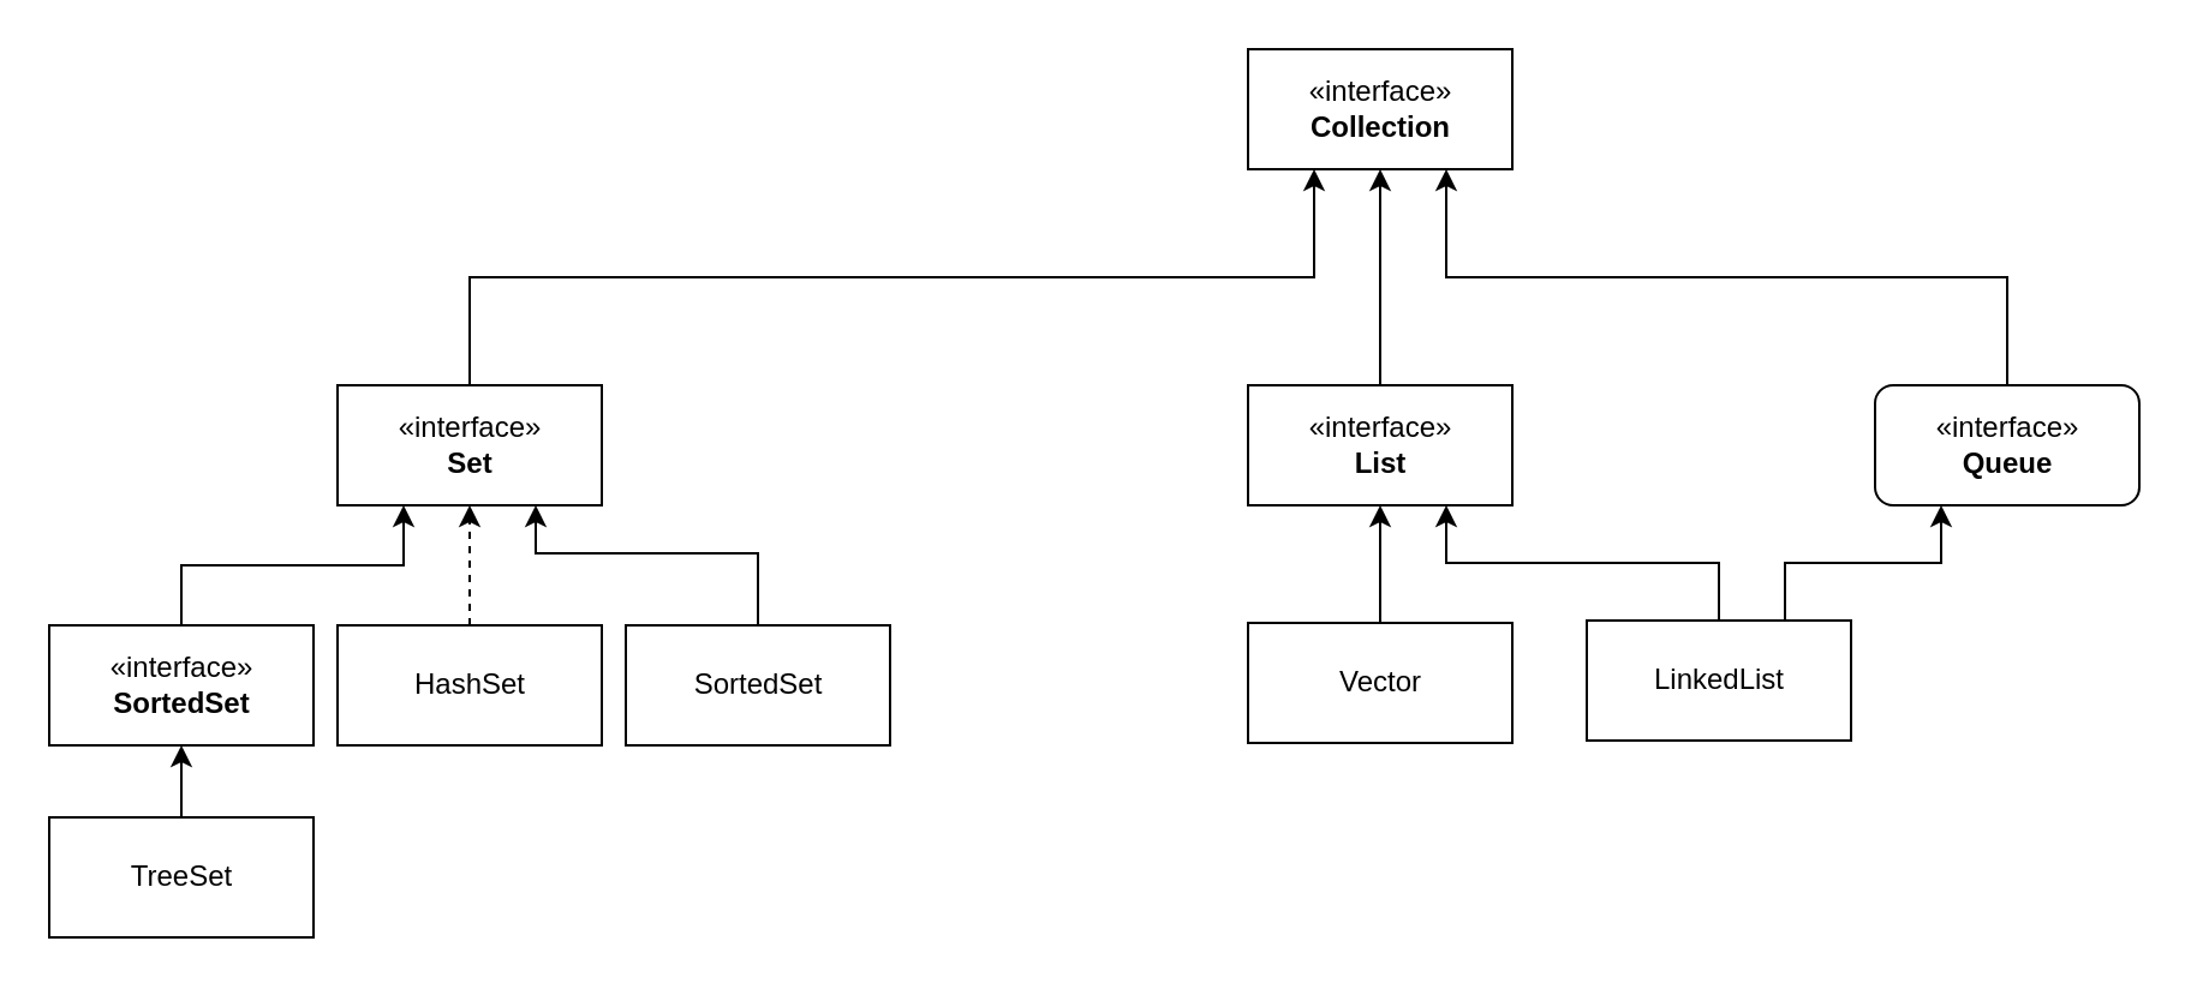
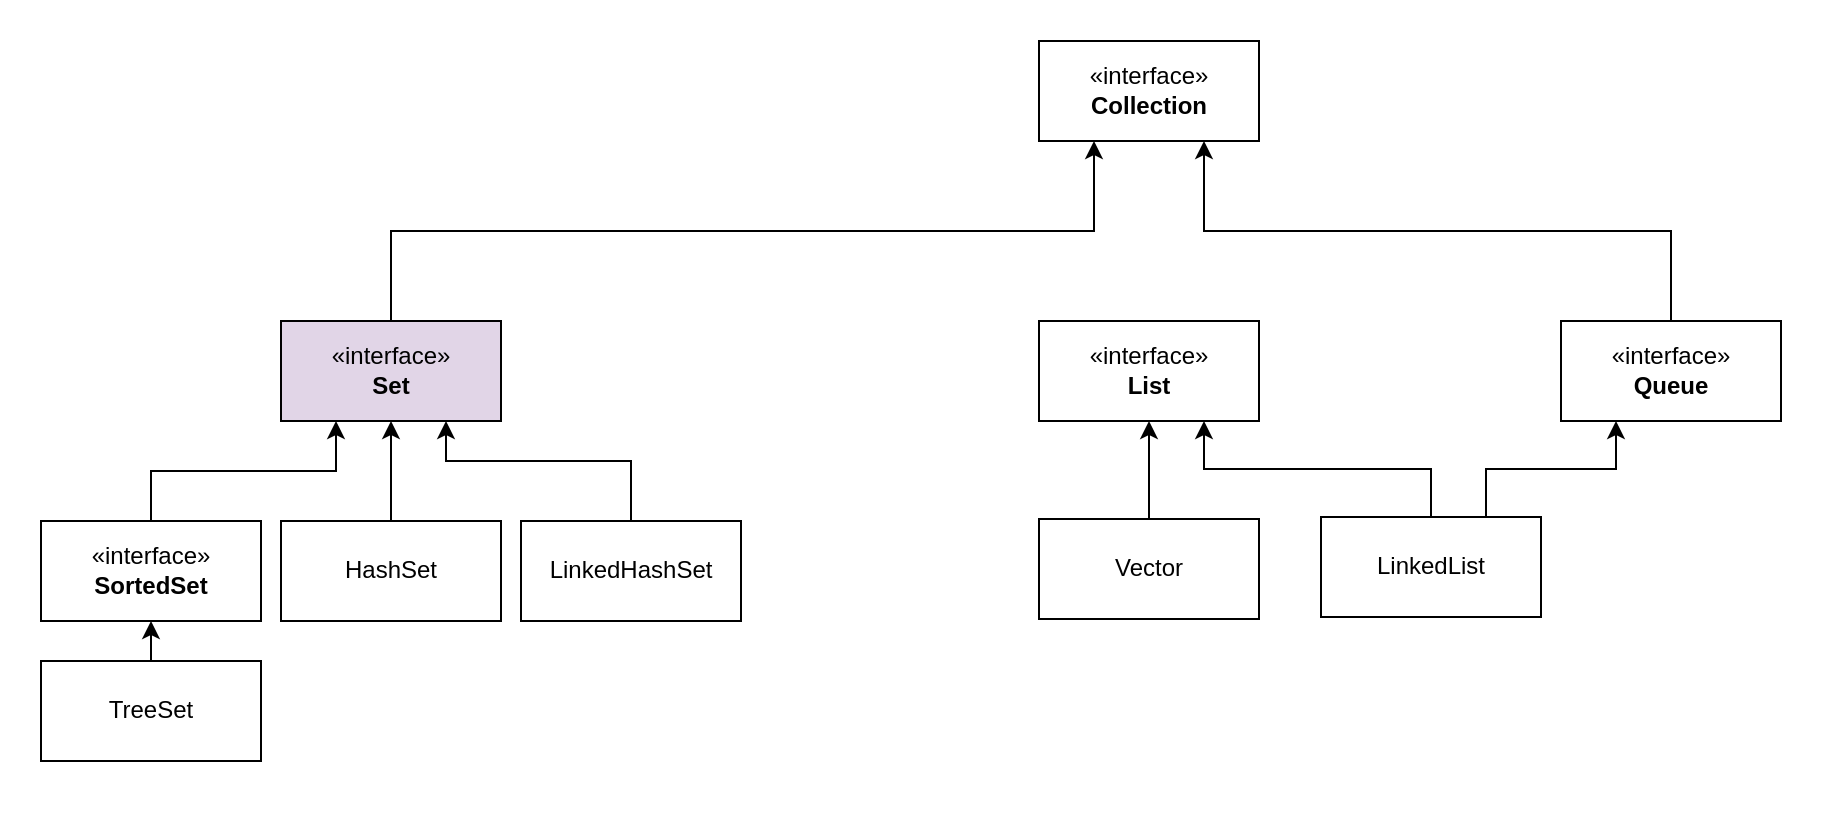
- <mxCell id="7" style="edgeStyle=orthogonalEdgeStyle;rounded=0;orthogonalLoop=1;jettySize=auto;html=1;entryX=0.5;entryY=1;entryDx=0;entryDy=0;" edge="1" parent="1" source="8" target="4"><mxGeometry relative="1" as="geometry" /></mxCell>
- <mxCell id="3" value="«interface»&lt;br&gt;&lt;b&gt;Set&lt;/b&gt;" style="html=1;" vertex="1" parent="1"><mxGeometry x="140" y="160" width="110" height="50" as="geometry" /></mxCell>
+ <mxCell id="3" value="«interface»&lt;br&gt;&lt;b&gt;Set&lt;/b&gt;" style="html=1;fillColor=#e1d5e7;" vertex="1" parent="1"><mxGeometry x="140" y="160" width="110" height="50" as="geometry" /></mxCell>
- <mxCell id="6" value="«interface»&lt;br&gt;&lt;b&gt;Queue&lt;/b&gt;" style="html=1;rounded=1;" vertex="1" parent="1"><mxGeometry x="780" y="160" width="110" height="50" as="geometry" /></mxCell>
+ <mxCell id="6" value="«interface»&lt;br&gt;&lt;b&gt;Queue&lt;/b&gt;" style="html=1;" vertex="1" parent="1"><mxGeometry x="780" y="160" width="110" height="50" as="geometry" /></mxCell>
- <mxCell id="13" value="" style="edgeStyle=orthogonalEdgeStyle;rounded=0;orthogonalLoop=1;jettySize=auto;html=1;dashed=1;" edge="1" parent="1" source="14" target="3"><mxGeometry relative="1" as="geometry" /></mxCell>
+ <mxCell id="13" value="" style="edgeStyle=orthogonalEdgeStyle;rounded=0;orthogonalLoop=1;jettySize=auto;html=1;" edge="1" parent="1" source="14" target="3"><mxGeometry relative="1" as="geometry" /></mxCell>
- <mxCell id="16" value="SortedSet" style="html=1;" vertex="1" parent="1"><mxGeometry x="260" y="260" width="110" height="50" as="geometry" /></mxCell>
+ <mxCell id="16" value="LinkedHashSet" style="html=1;" vertex="1" parent="1"><mxGeometry x="260" y="260" width="110" height="50" as="geometry" /></mxCell>
- <mxCell id="12" value="TreeSet" style="html=1;" vertex="1" parent="1"><mxGeometry x="20" y="340" width="110" height="50" as="geometry" /></mxCell>
+ <mxCell id="12" value="TreeSet" style="html=1;" vertex="1" parent="1"><mxGeometry x="20" y="330" width="110" height="50" as="geometry" /></mxCell>
